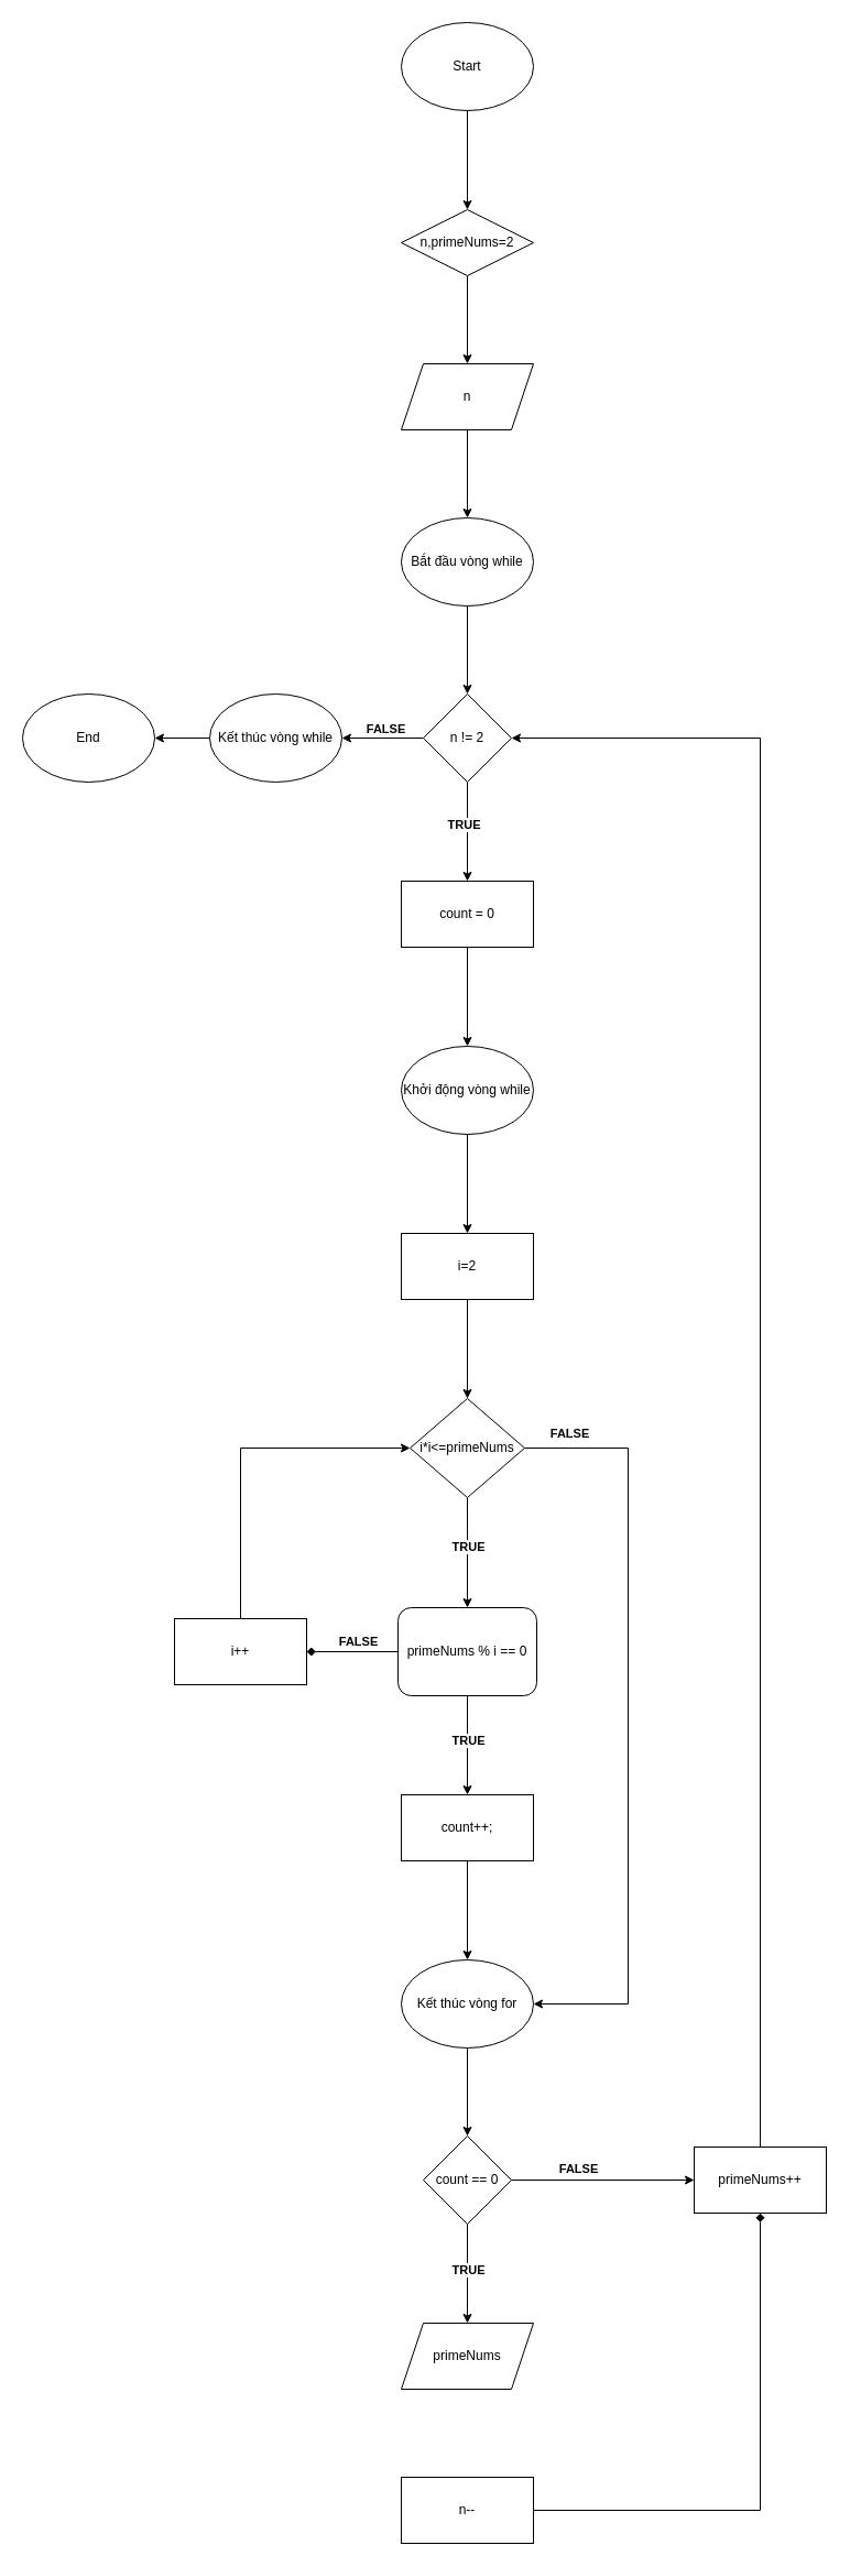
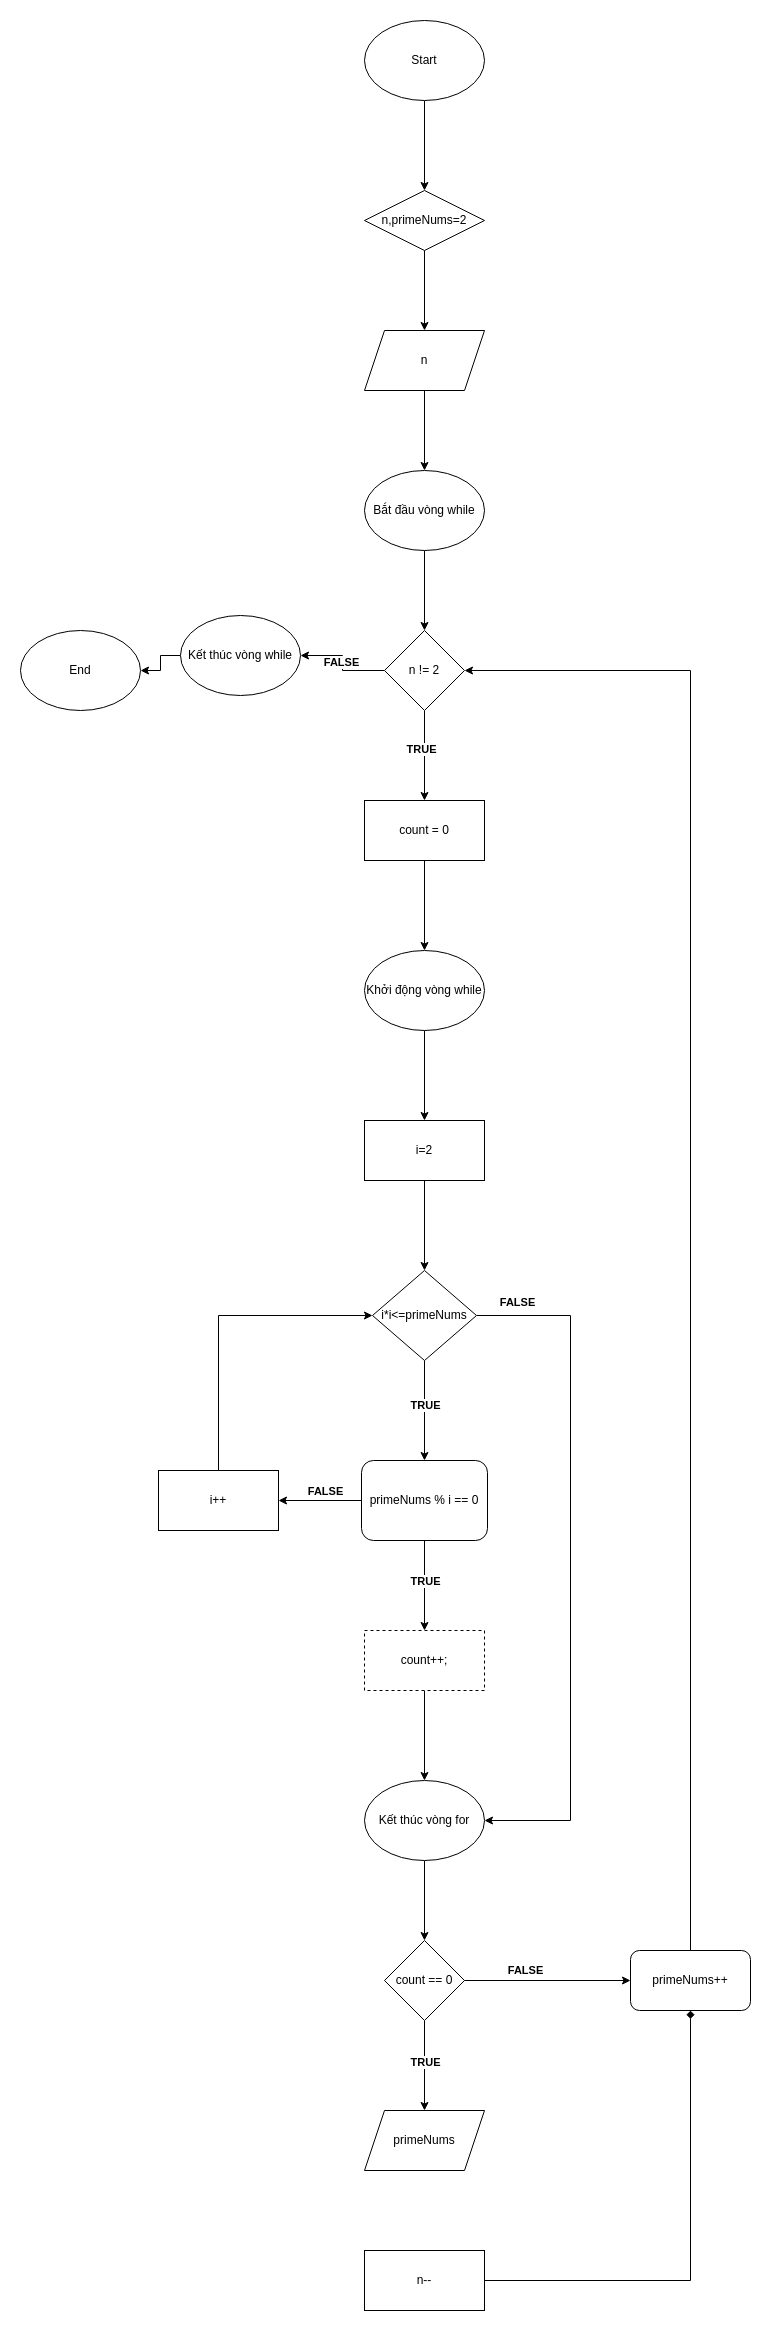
- <mxCell id="48" value="Kết thúc vòng while" style="ellipse;whiteSpace=wrap;html=1;" vertex="1" parent="1"><mxGeometry x="190" y="630" width="120" height="80" as="geometry" /></mxCell>
+ <mxCell id="48" value="Kết thúc vòng while" style="ellipse;whiteSpace=wrap;html=1;" vertex="1" parent="1"><mxGeometry x="180" y="615" width="120" height="80" as="geometry" /></mxCell>
- <mxCell id="27" value="" style="edgeStyle=orthogonalEdgeStyle;rounded=0;orthogonalLoop=1;jettySize=auto;html=1;endArrow=diamond;" edge="1" parent="1" source="30" target="36"><mxGeometry relative="1" as="geometry" /></mxCell>
+ <mxCell id="27" value="" style="edgeStyle=orthogonalEdgeStyle;rounded=0;orthogonalLoop=1;jettySize=auto;html=1;" edge="1" parent="1" source="30" target="36"><mxGeometry relative="1" as="geometry" /></mxCell>
- <mxCell id="32" value="count++;" style="whiteSpace=wrap;html=1;" vertex="1" parent="1"><mxGeometry x="364" y="1630" width="120" height="60" as="geometry" /></mxCell>
+ <mxCell id="32" value="count++;" style="whiteSpace=wrap;html=1;dashed=1;" vertex="1" parent="1"><mxGeometry x="364" y="1630" width="120" height="60" as="geometry" /></mxCell>
- <mxCell id="46" value="primeNums++" style="whiteSpace=wrap;html=1;" vertex="1" parent="1"><mxGeometry x="630" y="1950" width="120" height="60" as="geometry" /></mxCell>
+ <mxCell id="46" value="primeNums++" style="whiteSpace=wrap;html=1;rounded=1;" vertex="1" parent="1"><mxGeometry x="630" y="1950" width="120" height="60" as="geometry" /></mxCell>
